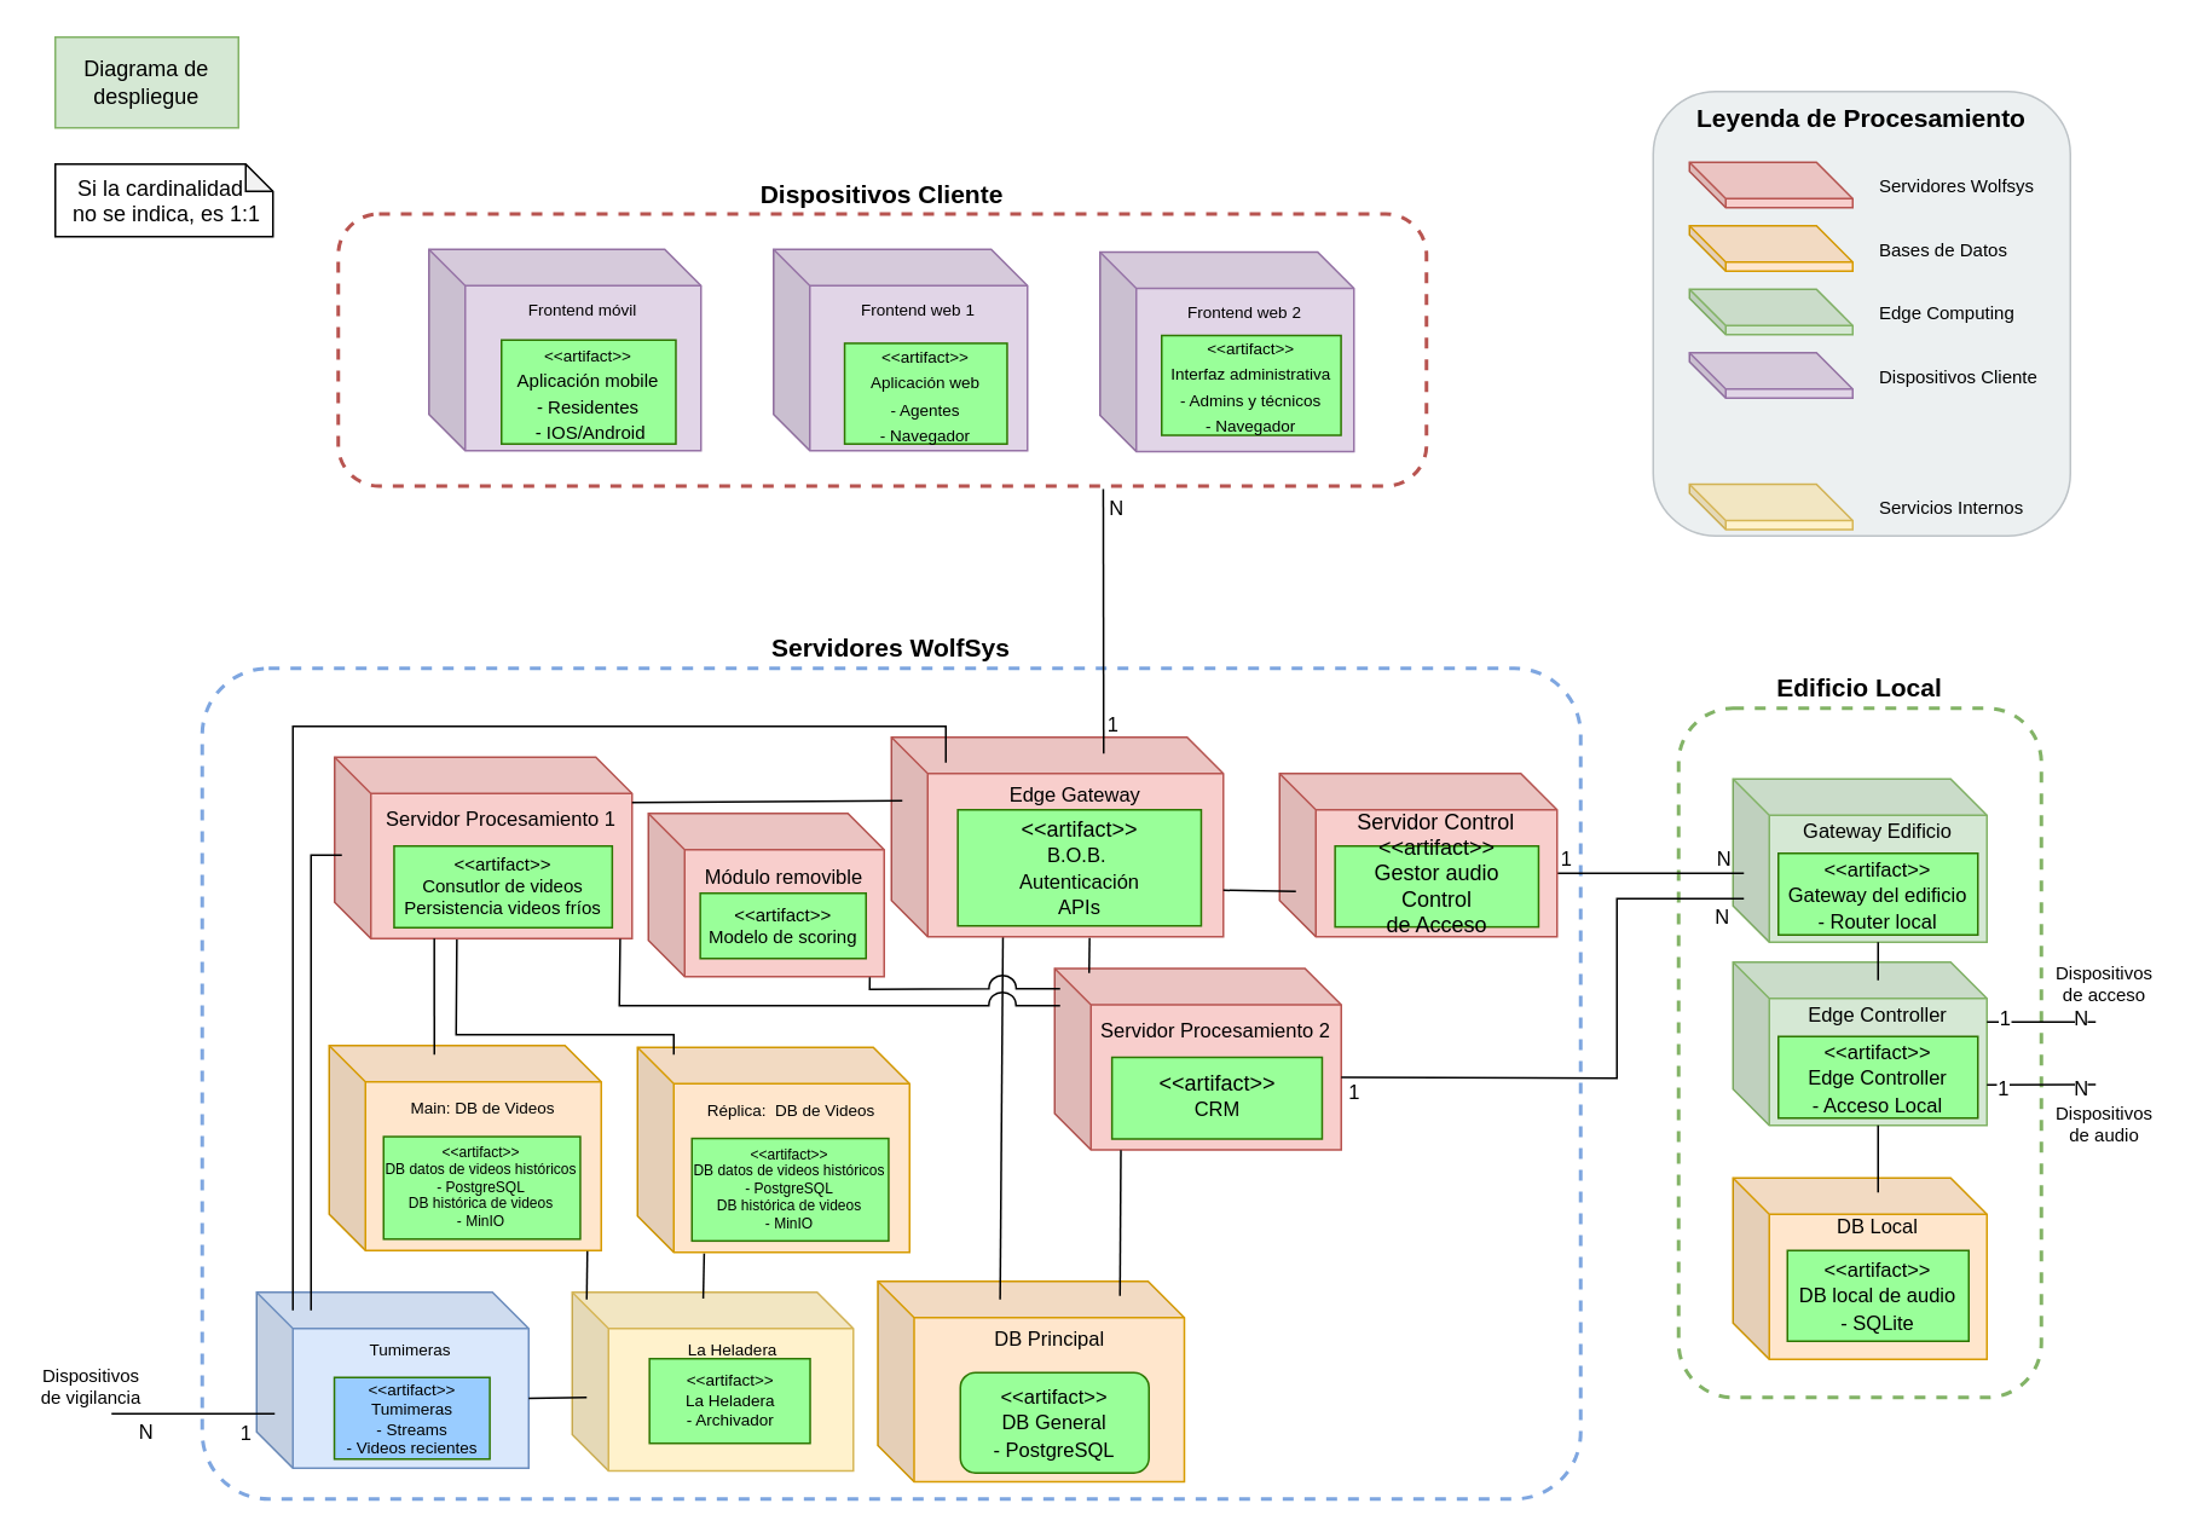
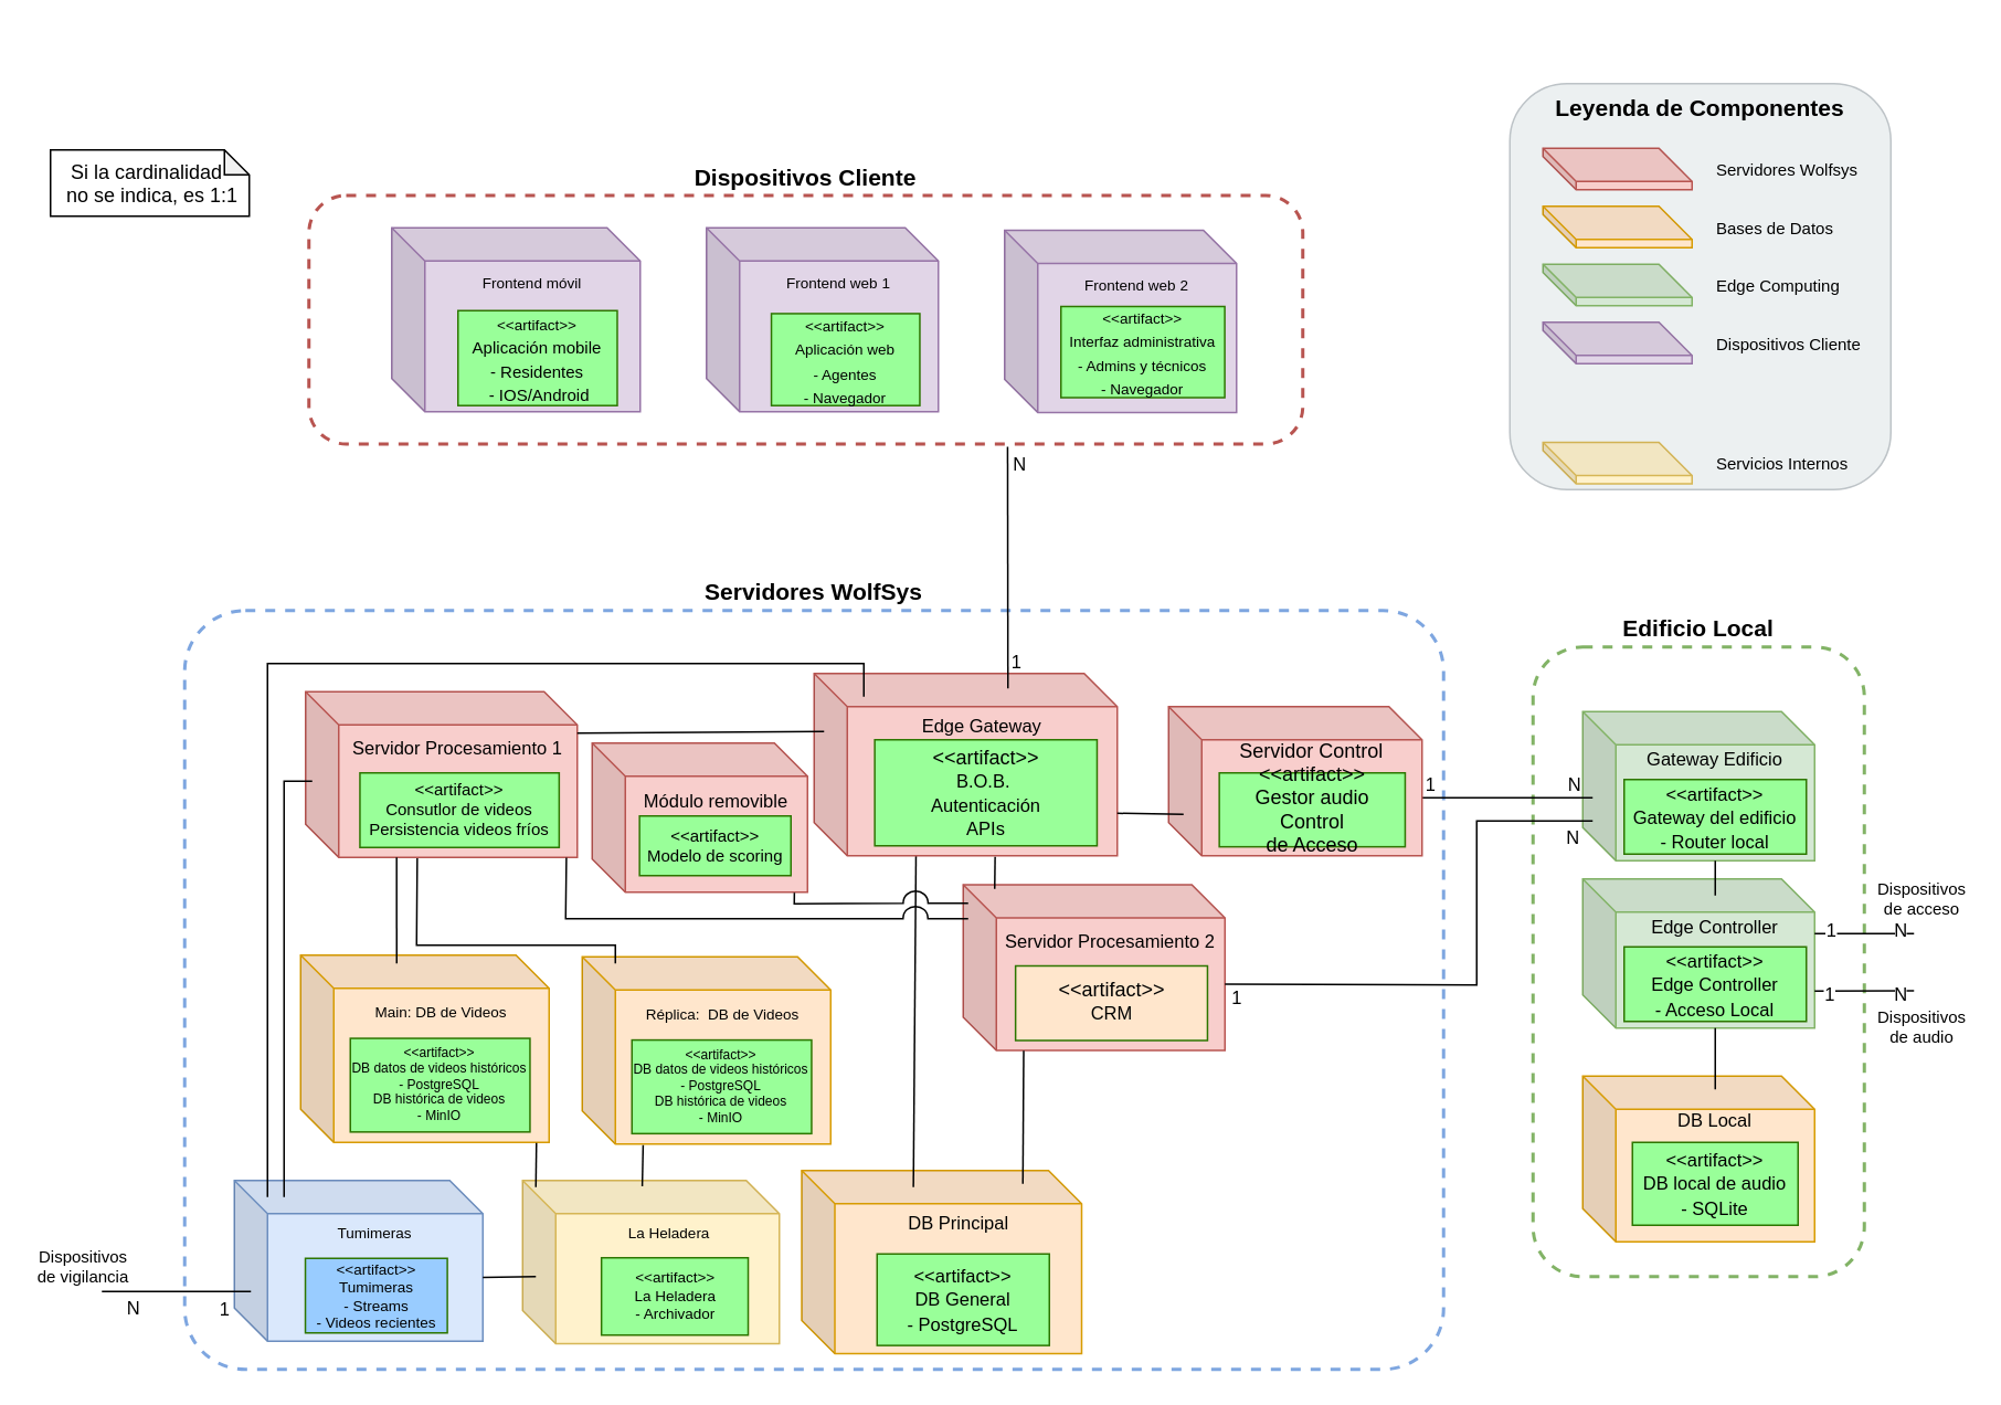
- <mxCell id="79" value="Diagrama de despliegue" style="rounded=0;whiteSpace=wrap;html=1;fillColor=#d5e8d4;strokeColor=#82b366;" parent="1" vertex="1"><mxGeometry x="30" y="20" width="101" height="50" as="geometry" /></mxCell>
- <mxCell id="9" value="Leyenda de Procesamiento" style="rounded=1;whiteSpace=wrap;html=1;fillColor=#ECF0F1;strokeColor=#BDC3C7;verticalAlign=top;fontSize=14;fontStyle=1;" parent="8" vertex="1"><mxGeometry width="230" height="245" as="geometry" /></mxCell>
+ <mxCell id="9" value="Leyenda de Componentes" style="rounded=1;whiteSpace=wrap;html=1;fillColor=#ECF0F1;strokeColor=#BDC3C7;verticalAlign=top;fontSize=14;fontStyle=1;" parent="8" vertex="1"><mxGeometry width="230" height="245" as="geometry" /></mxCell>
- <mxCell id="31" value="&amp;lt;&amp;lt;artifact&amp;gt;&amp;gt;&lt;br&gt;&lt;span style=&quot;font-size: 11px;&quot;&gt;CRM&lt;/span&gt;" style="rounded=0;whiteSpace=wrap;html=1;fillColor=#99FF99;fontColor=#000000;strokeColor=#2D7600;verticalAlign=top;" parent="29" vertex="1"><mxGeometry x="31.6" y="49" width="115.867" height="45" as="geometry" /></mxCell>
+ <mxCell id="31" value="&amp;lt;&amp;lt;artifact&amp;gt;&amp;gt;&lt;br&gt;&lt;span style=&quot;font-size: 11px;&quot;&gt;CRM&lt;/span&gt;" style="rounded=0;whiteSpace=wrap;html=1;fillColor=#ffe6cc;fontColor=#000000;strokeColor=#2D7600;verticalAlign=top;" parent="29" vertex="1"><mxGeometry x="31.6" y="49" width="115.867" height="45" as="geometry" /></mxCell>
- <mxCell id="62" value="&lt;span&gt;&amp;lt;&amp;lt;artifact&amp;gt;&amp;gt;&lt;/span&gt;&lt;br&gt;La Heladera&lt;div&gt;- Archivador&lt;/div&gt;" style="rounded=0;whiteSpace=wrap;html=1;fillColor=light-dark(#99FF99,#99FF99);fontColor=#000000;strokeColor=#2D7600;fontSize=9;" parent="60" vertex="1"><mxGeometry x="42.607" y="36.658" width="88.571" height="46.658" as="geometry" /></mxCell>
+ <mxCell id="62" value="&lt;span&gt;&amp;lt;&amp;lt;artifact&amp;gt;&amp;gt;&lt;/span&gt;&lt;br&gt;La Heladera&lt;div&gt;- Archivador&lt;/div&gt;" style="rounded=0;whiteSpace=wrap;html=1;fillColor=light-dark(#99FF99,#99FF99);fontColor=#000000;strokeColor=#2D7600;fontSize=9;" parent="60" vertex="1"><mxGeometry x="47.607" y="46.658" width="88.571" height="46.658" as="geometry" /></mxCell>
- <mxCell id="27" value="&lt;span style=&quot;font-size: 11px;&quot;&gt;&amp;lt;&amp;lt;artifact&amp;gt;&amp;gt;&lt;/span&gt;&lt;br style=&quot;font-size: 11px;&quot;&gt;&lt;span style=&quot;font-size: 11px;&quot;&gt;DB General&lt;/span&gt;&lt;div&gt;&lt;span style=&quot;font-size: 11px;&quot;&gt;-&amp;nbsp;&lt;/span&gt;&lt;span style=&quot;font-size: 11px; background-color: transparent; color: light-dark(rgb(0, 0, 0), rgb(237, 237, 237));&quot;&gt;PostgreSQL&lt;/span&gt;&lt;/div&gt;" style="whiteSpace=wrap;html=1;fillColor=#99FF99;fontColor=#000000;strokeColor=#2D7600;rounded=1;" parent="25" vertex="1"><mxGeometry x="45.5" y="50.339" width="104.0" height="55.25" as="geometry" /></mxCell>
+ <mxCell id="27" value="&lt;span style=&quot;font-size: 11px;&quot;&gt;&amp;lt;&amp;lt;artifact&amp;gt;&amp;gt;&lt;/span&gt;&lt;br style=&quot;font-size: 11px;&quot;&gt;&lt;span style=&quot;font-size: 11px;&quot;&gt;DB General&lt;/span&gt;&lt;div&gt;&lt;span style=&quot;font-size: 11px;&quot;&gt;-&amp;nbsp;&lt;/span&gt;&lt;span style=&quot;font-size: 11px; background-color: transparent; color: light-dark(rgb(0, 0, 0), rgb(237, 237, 237));&quot;&gt;PostgreSQL&lt;/span&gt;&lt;/div&gt;" style="rounded=0;whiteSpace=wrap;html=1;fillColor=#99FF99;fontColor=#000000;strokeColor=#2D7600;" parent="25" vertex="1"><mxGeometry x="45.5" y="50.339" width="104.0" height="55.25" as="geometry" /></mxCell>
